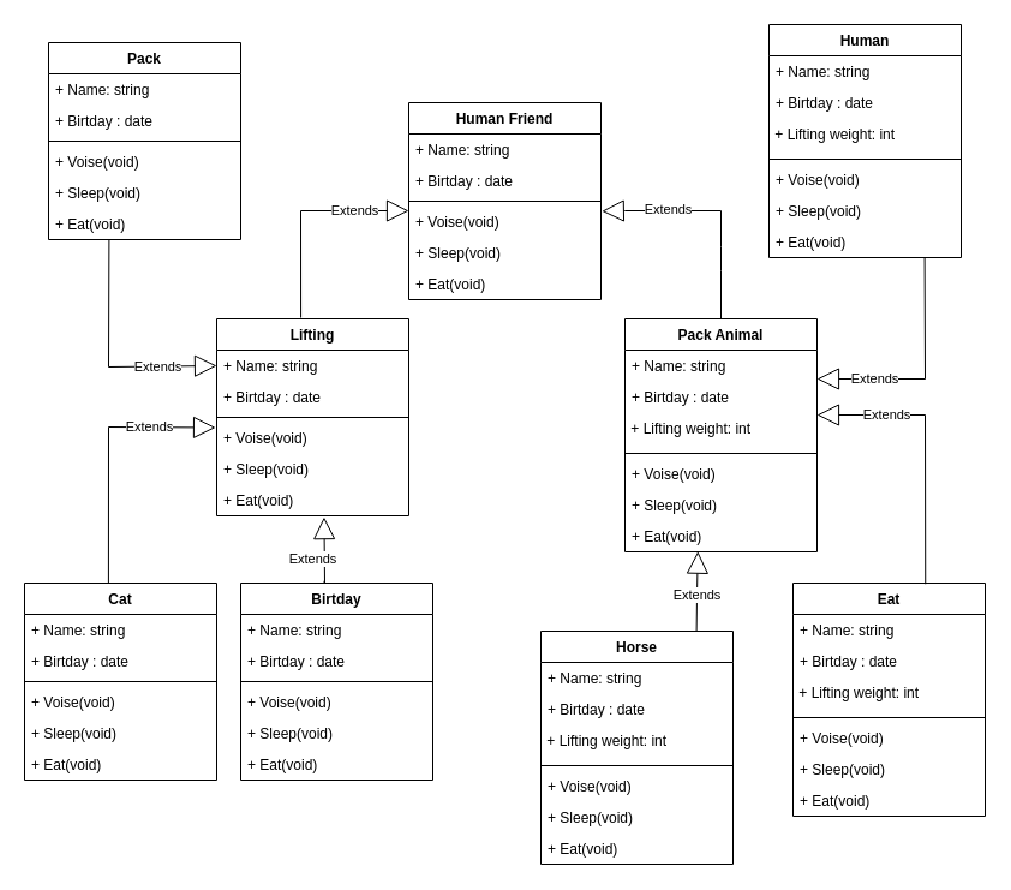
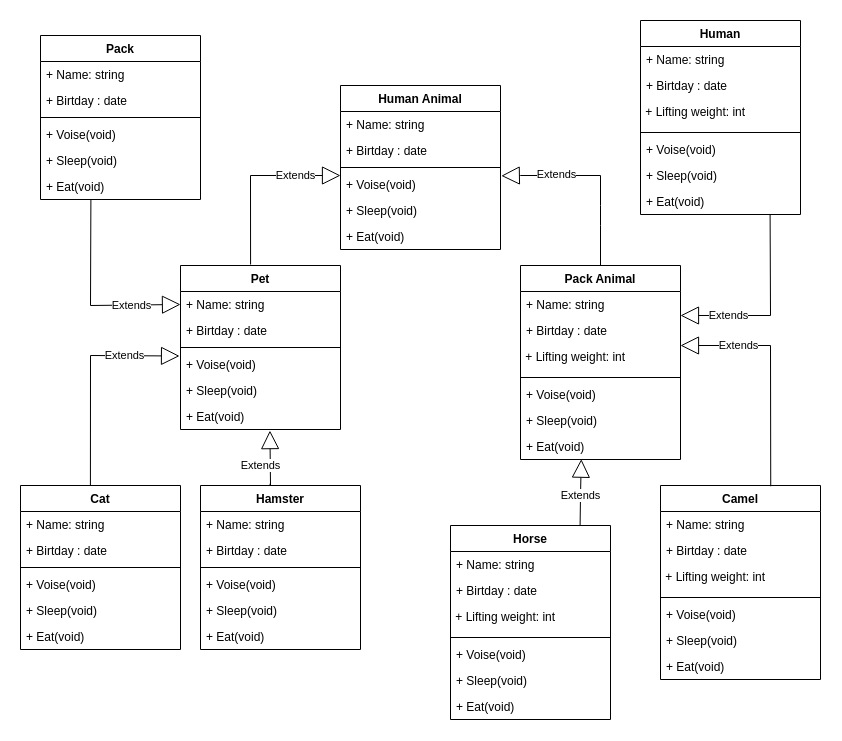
- <mxCell id="2" value="Human Friend" style="swimlane;fontStyle=1;align=center;verticalAlign=top;childLayout=stackLayout;horizontal=1;startSize=26;horizontalStack=0;resizeParent=1;resizeParentMax=0;resizeLast=0;collapsible=1;marginBottom=0;" parent="1" vertex="1"><mxGeometry x="340" y="85" width="160" height="164" as="geometry" /></mxCell>
+ <mxCell id="2" value="Human Animal" style="swimlane;fontStyle=1;align=center;verticalAlign=top;childLayout=stackLayout;horizontal=1;startSize=26;horizontalStack=0;resizeParent=1;resizeParentMax=0;resizeLast=0;collapsible=1;marginBottom=0;" parent="1" vertex="1"><mxGeometry x="340" y="85" width="160" height="164" as="geometry" /></mxCell>
- <mxCell id="10" value="Lifting" style="swimlane;fontStyle=1;align=center;verticalAlign=top;childLayout=stackLayout;horizontal=1;startSize=26;horizontalStack=0;resizeParent=1;resizeParentMax=0;resizeLast=0;collapsible=1;marginBottom=0;" parent="1" vertex="1"><mxGeometry x="180" y="265" width="160" height="164" as="geometry" /></mxCell>
+ <mxCell id="10" value="Pet" style="swimlane;fontStyle=1;align=center;verticalAlign=top;childLayout=stackLayout;horizontal=1;startSize=26;horizontalStack=0;resizeParent=1;resizeParentMax=0;resizeLast=0;collapsible=1;marginBottom=0;" parent="1" vertex="1"><mxGeometry x="180" y="265" width="160" height="164" as="geometry" /></mxCell>
- <mxCell id="40" value="Birtday" style="swimlane;fontStyle=1;align=center;verticalAlign=top;childLayout=stackLayout;horizontal=1;startSize=26;horizontalStack=0;resizeParent=1;resizeParentMax=0;resizeLast=0;collapsible=1;marginBottom=0;" parent="1" vertex="1"><mxGeometry x="200" y="485" width="160" height="164" as="geometry" /></mxCell>
+ <mxCell id="40" value="Hamster" style="swimlane;fontStyle=1;align=center;verticalAlign=top;childLayout=stackLayout;horizontal=1;startSize=26;horizontalStack=0;resizeParent=1;resizeParentMax=0;resizeLast=0;collapsible=1;marginBottom=0;" parent="1" vertex="1"><mxGeometry x="200" y="485" width="160" height="164" as="geometry" /></mxCell>
- <mxCell id="47" value="Eat" style="swimlane;fontStyle=1;align=center;verticalAlign=top;childLayout=stackLayout;horizontal=1;startSize=26;horizontalStack=0;resizeParent=1;resizeParentMax=0;resizeLast=0;collapsible=1;marginBottom=0;" parent="1" vertex="1"><mxGeometry x="660" y="485" width="160" height="194" as="geometry" /></mxCell>
+ <mxCell id="47" value="Camel" style="swimlane;fontStyle=1;align=center;verticalAlign=top;childLayout=stackLayout;horizontal=1;startSize=26;horizontalStack=0;resizeParent=1;resizeParentMax=0;resizeLast=0;collapsible=1;marginBottom=0;" parent="1" vertex="1"><mxGeometry x="660" y="485" width="160" height="194" as="geometry" /></mxCell>
